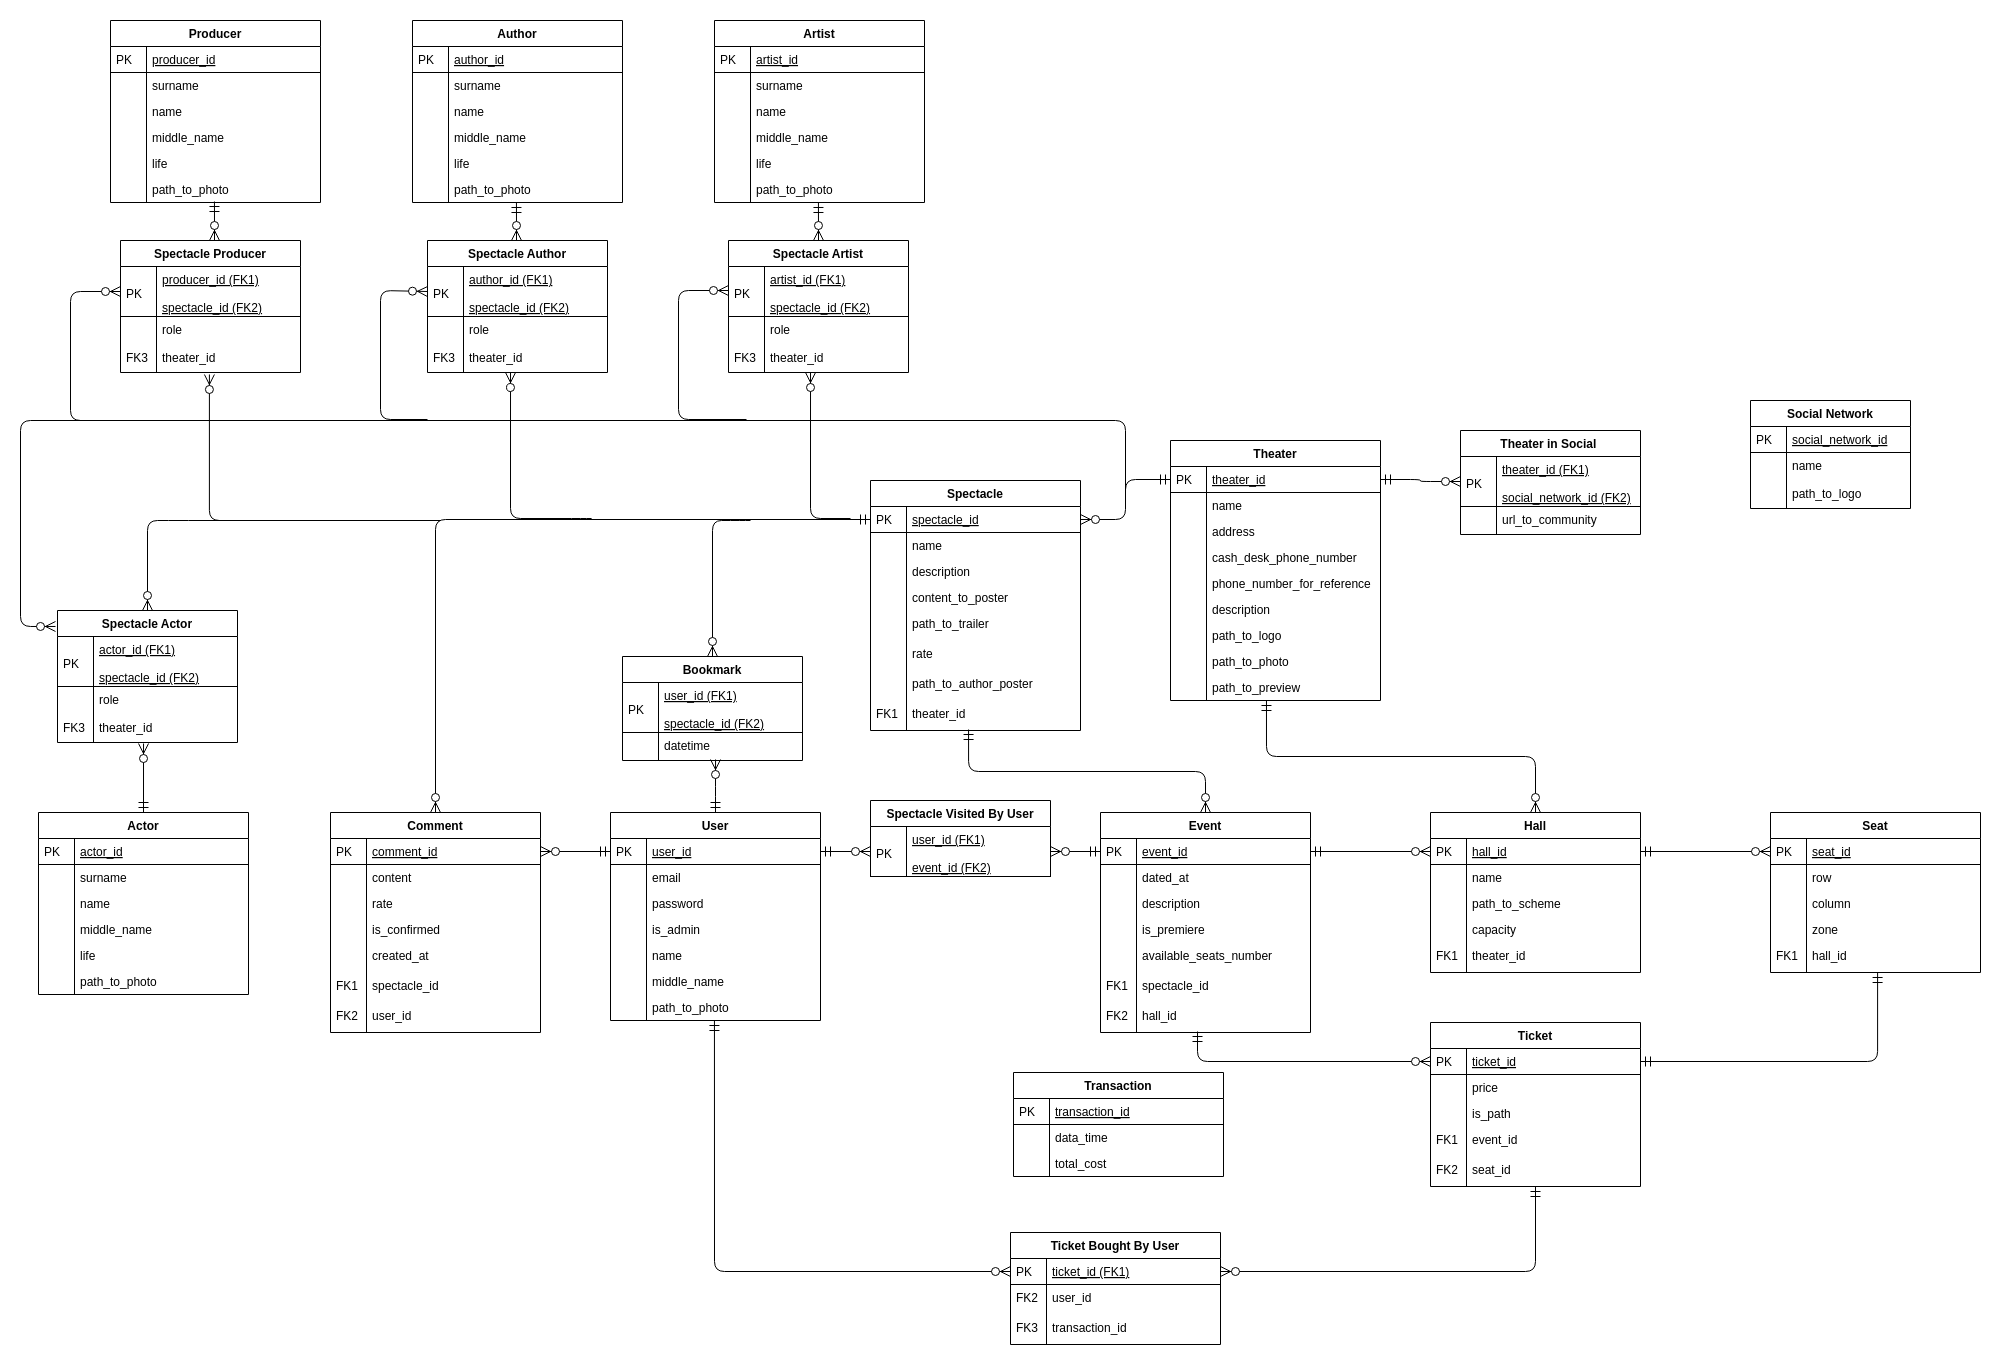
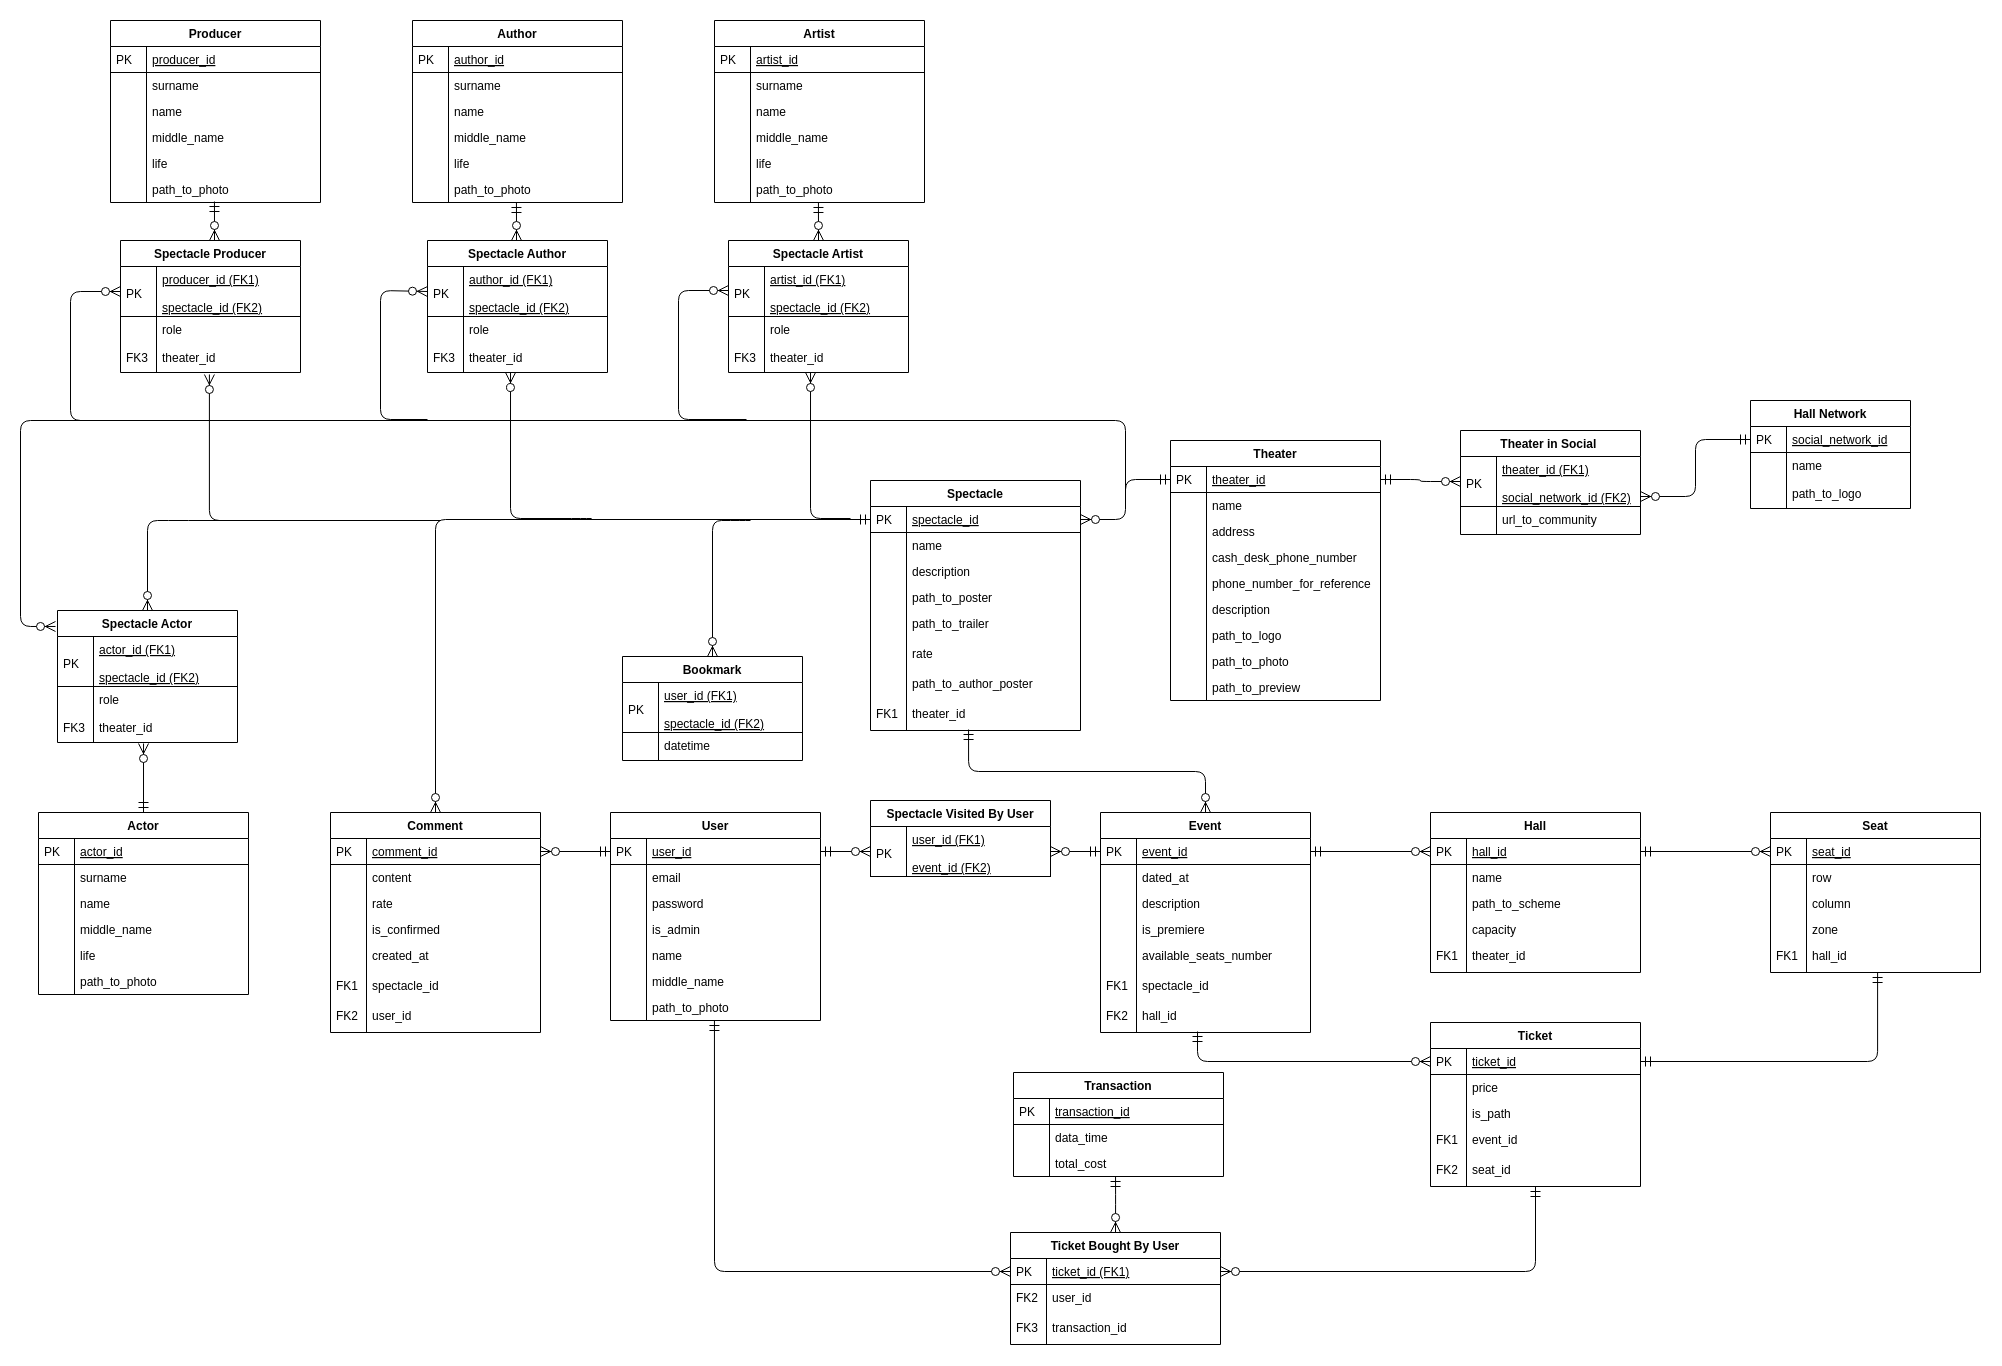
- <mxCell id="9" value="Social Network" style="swimlane;fontStyle=1;childLayout=stackLayout;horizontal=1;startSize=26;horizontalStack=0;resizeParent=1;resizeLast=0;collapsible=1;marginBottom=0;rounded=0;shadow=0;strokeWidth=1;" parent="1" vertex="1"><mxGeometry x="1750" y="400" width="160" height="108" as="geometry"><mxRectangle x="260" y="80" width="160" height="26" as="alternateBounds" /></mxGeometry></mxCell>
+ <mxCell id="9" value="Hall Network" style="swimlane;fontStyle=1;childLayout=stackLayout;horizontal=1;startSize=26;horizontalStack=0;resizeParent=1;resizeLast=0;collapsible=1;marginBottom=0;rounded=0;shadow=0;strokeWidth=1;" parent="1" vertex="1"><mxGeometry x="1750" y="400" width="160" height="108" as="geometry"><mxRectangle x="260" y="80" width="160" height="26" as="alternateBounds" /></mxGeometry></mxCell>
+ <mxCell id="8" value="" style="edgeStyle=orthogonalEdgeStyle;endArrow=ERzeroToMany;startArrow=ERmandOne;shadow=0;strokeWidth=1;endSize=8;startSize=8;exitX=0;exitY=0.5;exitDx=0;exitDy=0;entryX=1;entryY=0.8;entryDx=0;entryDy=0;entryPerimeter=0;" parent="1" source="10" target="6" edge="1"><mxGeometry width="100" height="100" relative="1" as="geometry"><mxPoint x="1670" y="488" as="sourcePoint" /><mxPoint x="1750" y="450" as="targetPoint" /></mxGeometry></mxCell>
- <mxCell id="25" value="content_to_poster" style="shape=partialRectangle;top=0;left=0;right=0;bottom=0;align=left;verticalAlign=top;fillColor=none;spacingLeft=40;spacingRight=4;overflow=hidden;rotatable=0;points=[[0,0.5],[1,0.5]];portConstraint=eastwest;dropTarget=0;rounded=0;shadow=0;strokeWidth=1;" parent="18" vertex="1"><mxGeometry y="104" width="210" height="26" as="geometry" /></mxCell>
+ <mxCell id="25" value="path_to_poster" style="shape=partialRectangle;top=0;left=0;right=0;bottom=0;align=left;verticalAlign=top;fillColor=none;spacingLeft=40;spacingRight=4;overflow=hidden;rotatable=0;points=[[0,0.5],[1,0.5]];portConstraint=eastwest;dropTarget=0;rounded=0;shadow=0;strokeWidth=1;" parent="18" vertex="1"><mxGeometry y="104" width="210" height="26" as="geometry" /></mxCell>
- <mxCell id="16" value="" style="edgeStyle=orthogonalEdgeStyle;endArrow=ERzeroToMany;startArrow=ERmandOne;shadow=0;strokeWidth=1;endSize=8;startSize=8;entryX=0.5;entryY=0;entryDx=0;entryDy=0;exitX=0.457;exitY=1;exitDx=0;exitDy=0;exitPerimeter=0;" parent="1" source="152" target="82" edge="1"><mxGeometry width="100" height="100" relative="1" as="geometry"><mxPoint x="1260" y="740" as="sourcePoint" /><mxPoint x="1440" y="688" as="targetPoint" /></mxGeometry></mxCell>
- <mxCell id="80" value="" style="edgeStyle=orthogonalEdgeStyle;endArrow=ERzeroToMany;startArrow=ERmandOne;shadow=0;strokeWidth=1;endSize=8;startSize=8;exitX=0.5;exitY=0;exitDx=0;exitDy=0;entryX=0.517;entryY=0.964;entryDx=0;entryDy=0;entryPerimeter=0;" parent="1" source="45" target="78" edge="1"><mxGeometry width="100" height="100" relative="1" as="geometry"><mxPoint x="620" y="861" as="sourcePoint" /><mxPoint x="550" y="861" as="targetPoint" /></mxGeometry></mxCell>
+ <mxCell id="41" value="" style="edgeStyle=orthogonalEdgeStyle;endArrow=ERzeroToMany;startArrow=ERmandOne;shadow=0;strokeWidth=1;endSize=8;startSize=8;exitX=0.486;exitY=1;exitDx=0;exitDy=0;exitPerimeter=0;entryX=0.5;entryY=0;entryDx=0;entryDy=0;" parent="1" source="166" target="154" edge="1"><mxGeometry width="100" height="100" relative="1" as="geometry"><mxPoint x="1755" y="1312" as="sourcePoint" /><mxPoint y="1217" as="targetPoint" x="1060" /></mxGeometry></mxCell>
